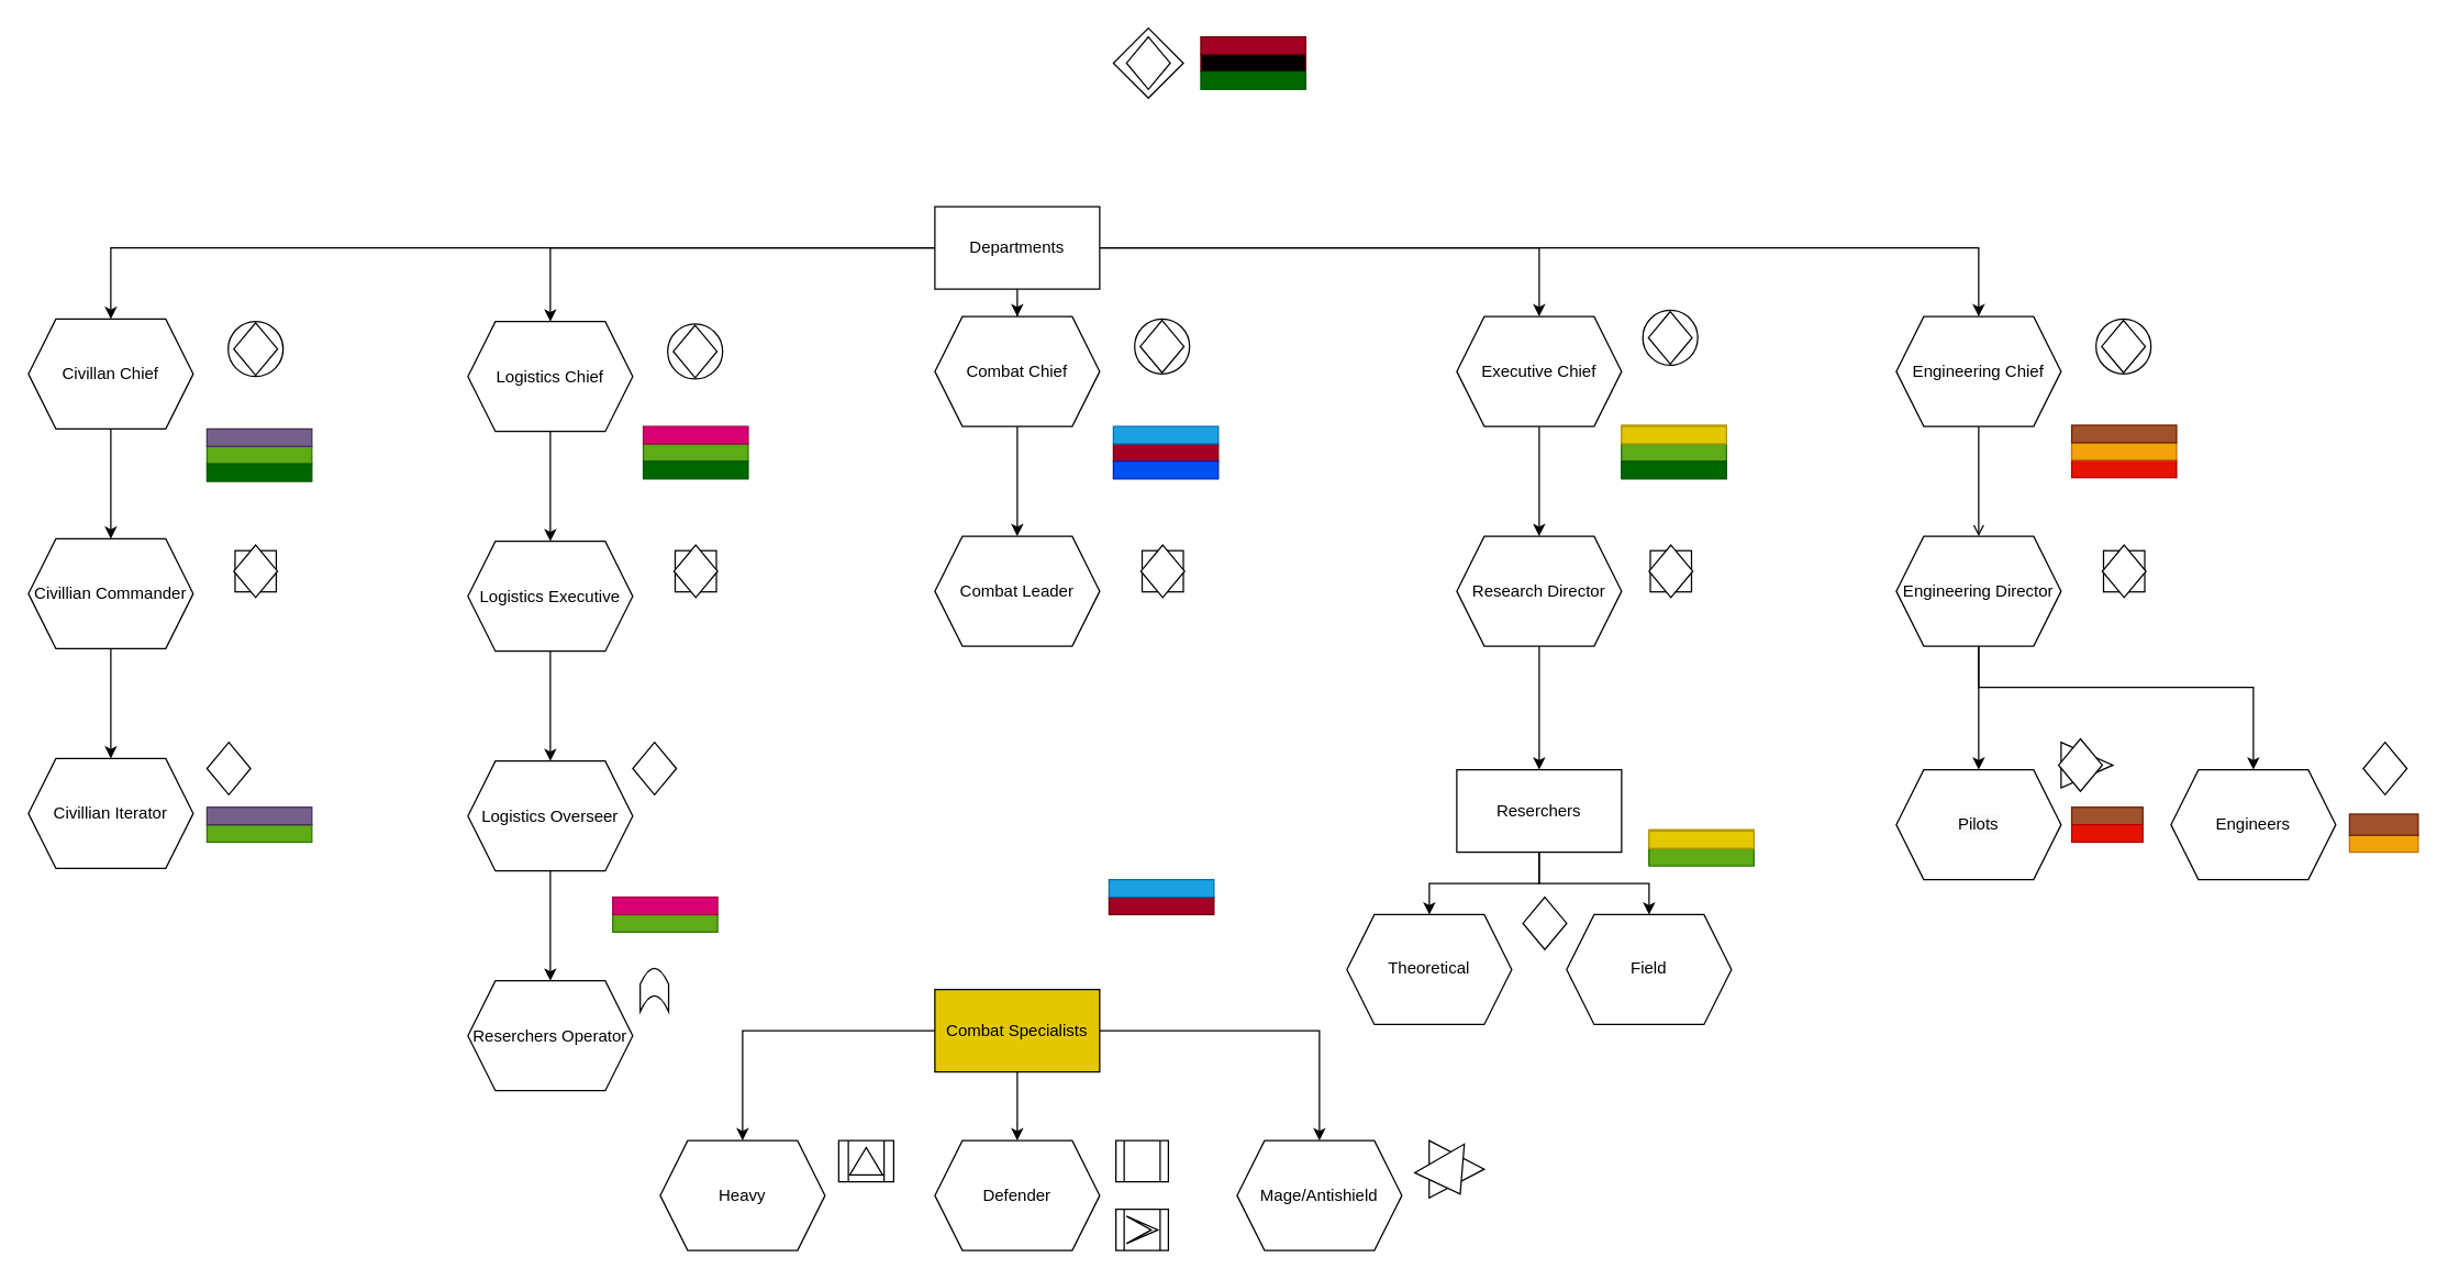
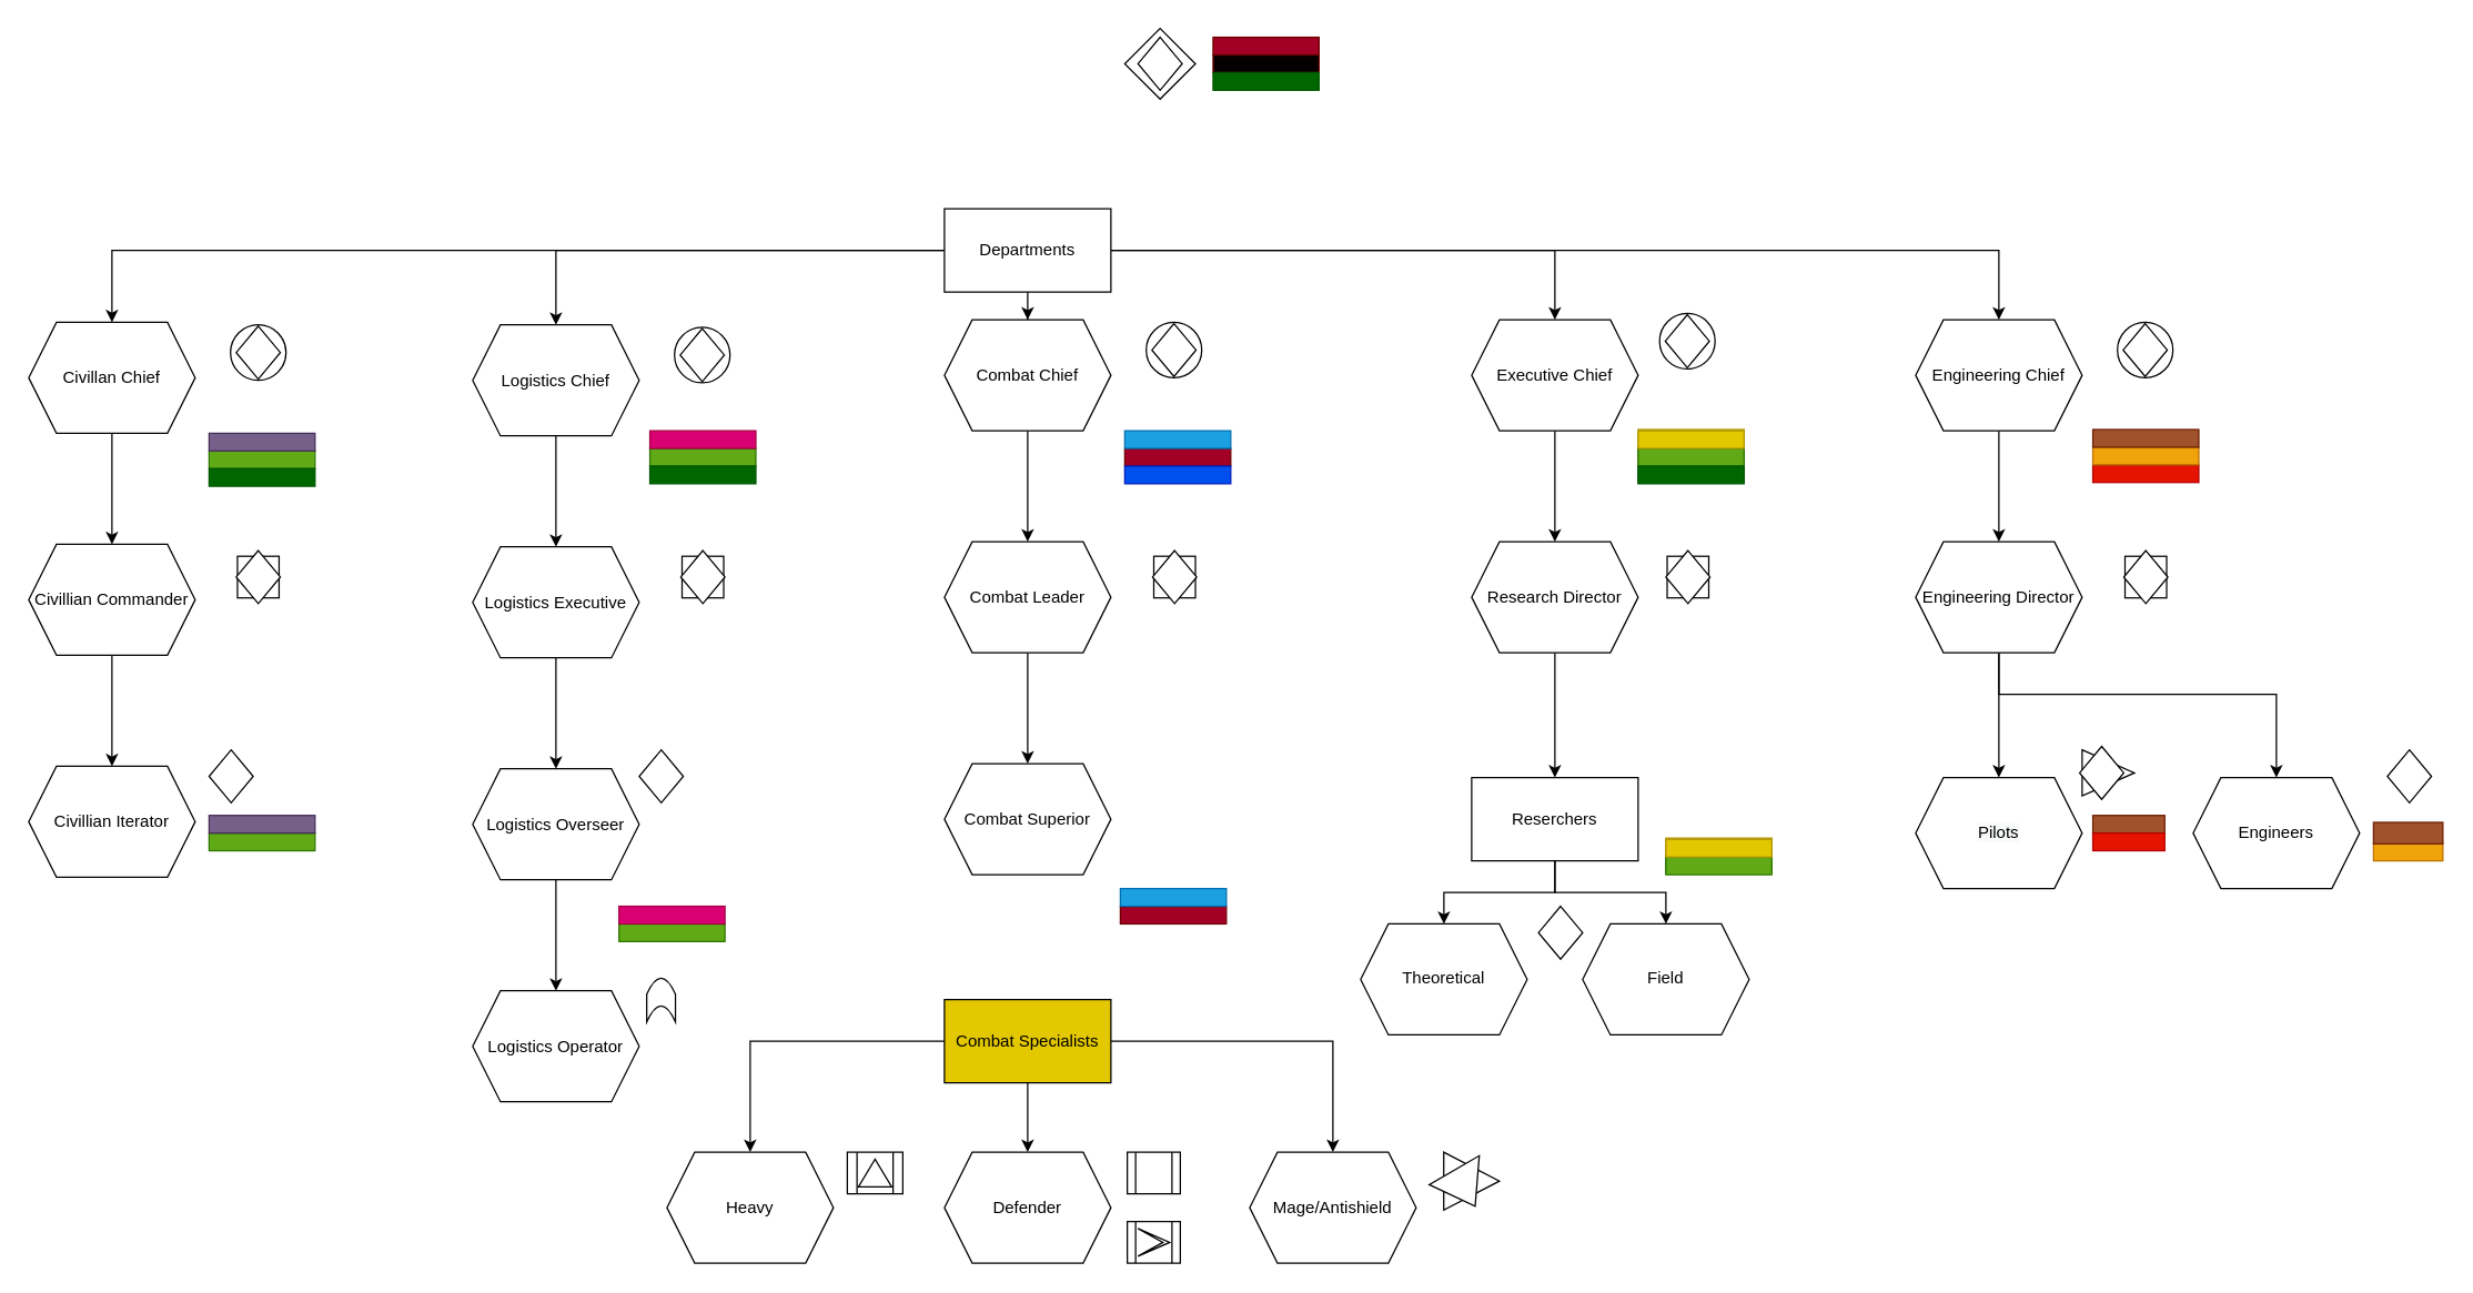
- <mxCell id="37" value="" style="edgeStyle=orthogonalEdgeStyle;rounded=0;orthogonalLoop=1;jettySize=auto;html=1;endArrow=open;" parent="1" source="38" target="58" edge="1"><mxGeometry relative="1" as="geometry" /></mxCell>
+ <mxCell id="37" value="" style="edgeStyle=orthogonalEdgeStyle;rounded=0;orthogonalLoop=1;jettySize=auto;html=1;" parent="1" source="38" target="58" edge="1"><mxGeometry relative="1" as="geometry" /></mxCell>
+ <mxCell id="48" value="" style="edgeStyle=orthogonalEdgeStyle;rounded=0;orthogonalLoop=1;jettySize=auto;html=1;" parent="1" source="49" target="61" edge="1"><mxGeometry relative="1" as="geometry" /></mxCell>
+ <mxCell id="61" value="Combat Superior" style="shape=hexagon;perimeter=hexagonPerimeter2;whiteSpace=wrap;html=1;fixedSize=1;" parent="1" vertex="1"><mxGeometry x="680" y="550" width="120" height="80" as="geometry" /></mxCell>
- <mxCell id="118" value="Reserchers Operator" style="shape=hexagon;perimeter=hexagonPerimeter2;whiteSpace=wrap;html=1;fixedSize=1;" parent="1" vertex="1"><mxGeometry y="713.64" width="120" height="80" as="geometry" x="340" /></mxCell>
+ <mxCell id="118" value="Logistics Operator" style="shape=hexagon;perimeter=hexagonPerimeter2;whiteSpace=wrap;html=1;fixedSize=1;" parent="1" vertex="1"><mxGeometry y="713.64" width="120" height="80" as="geometry" x="340" /></mxCell>
